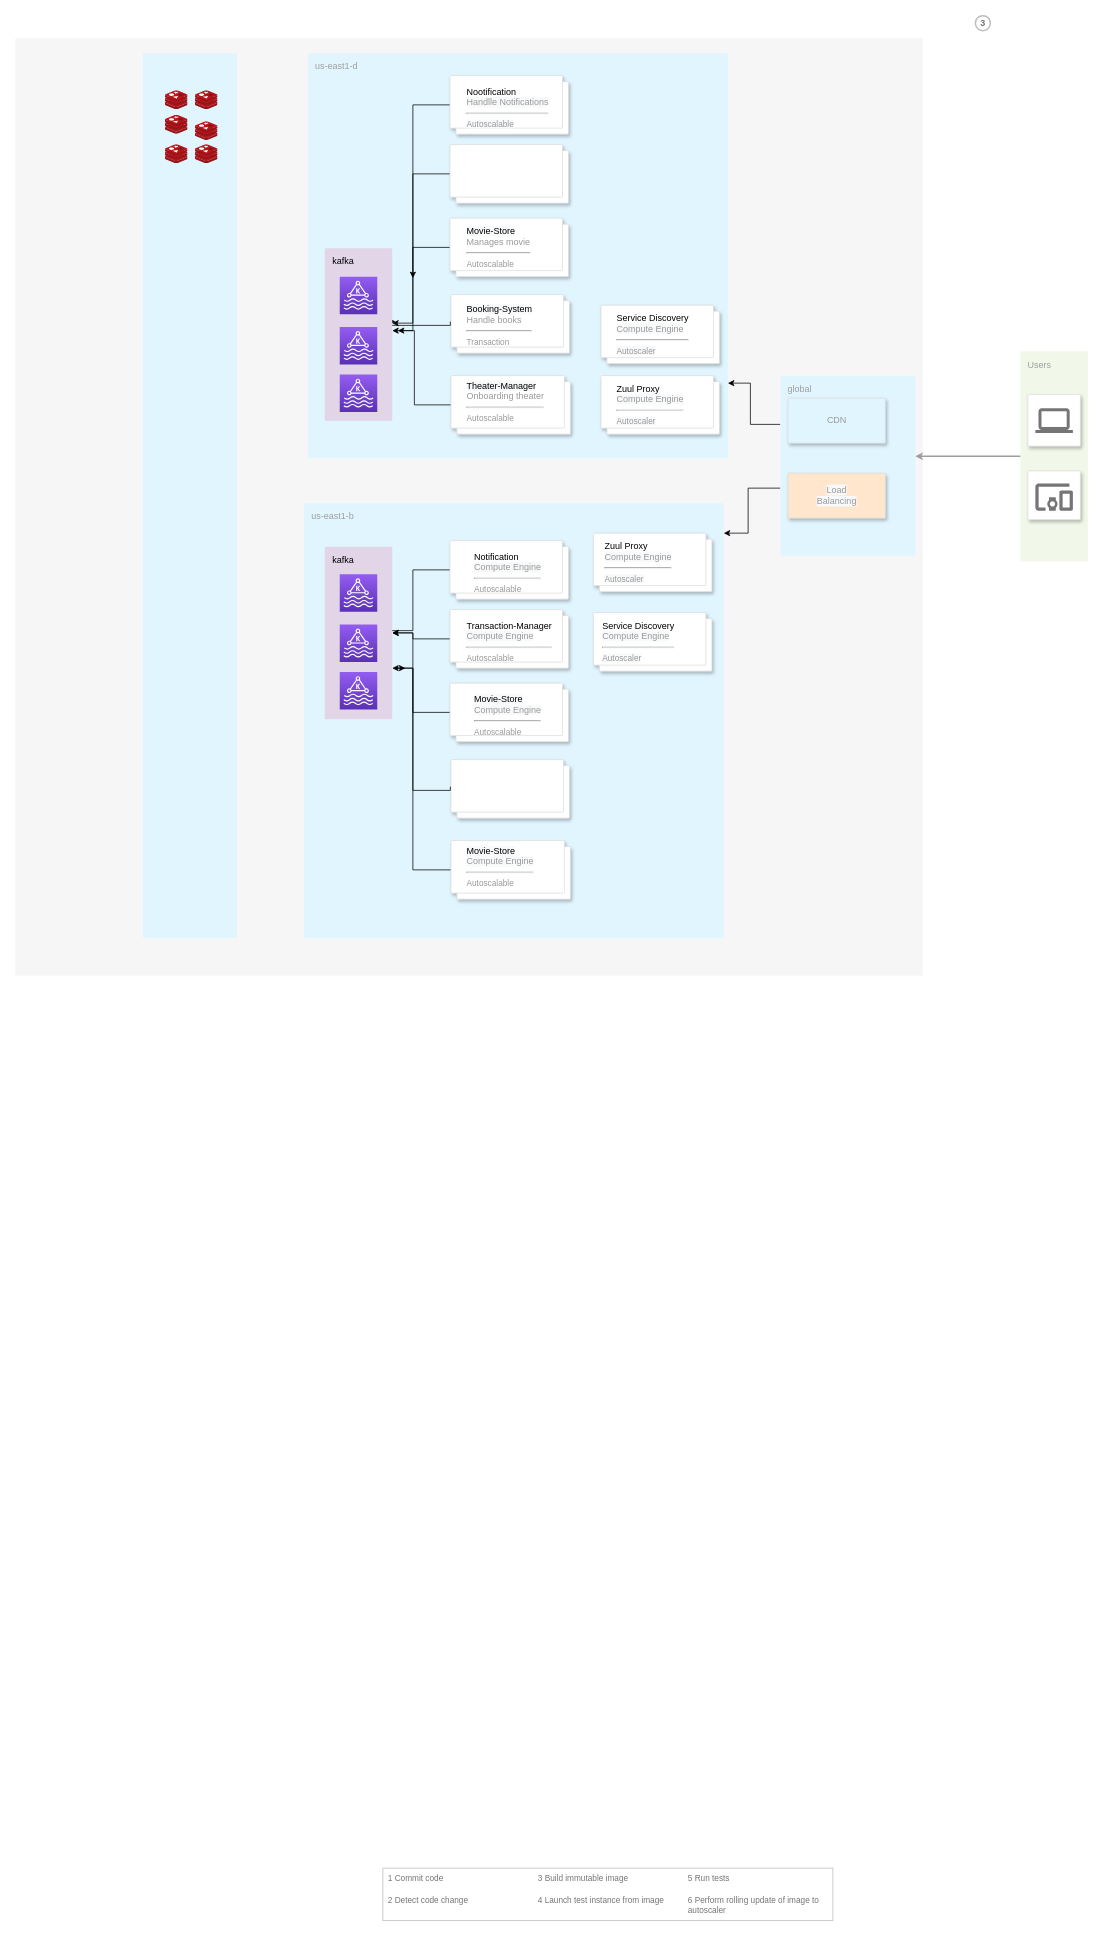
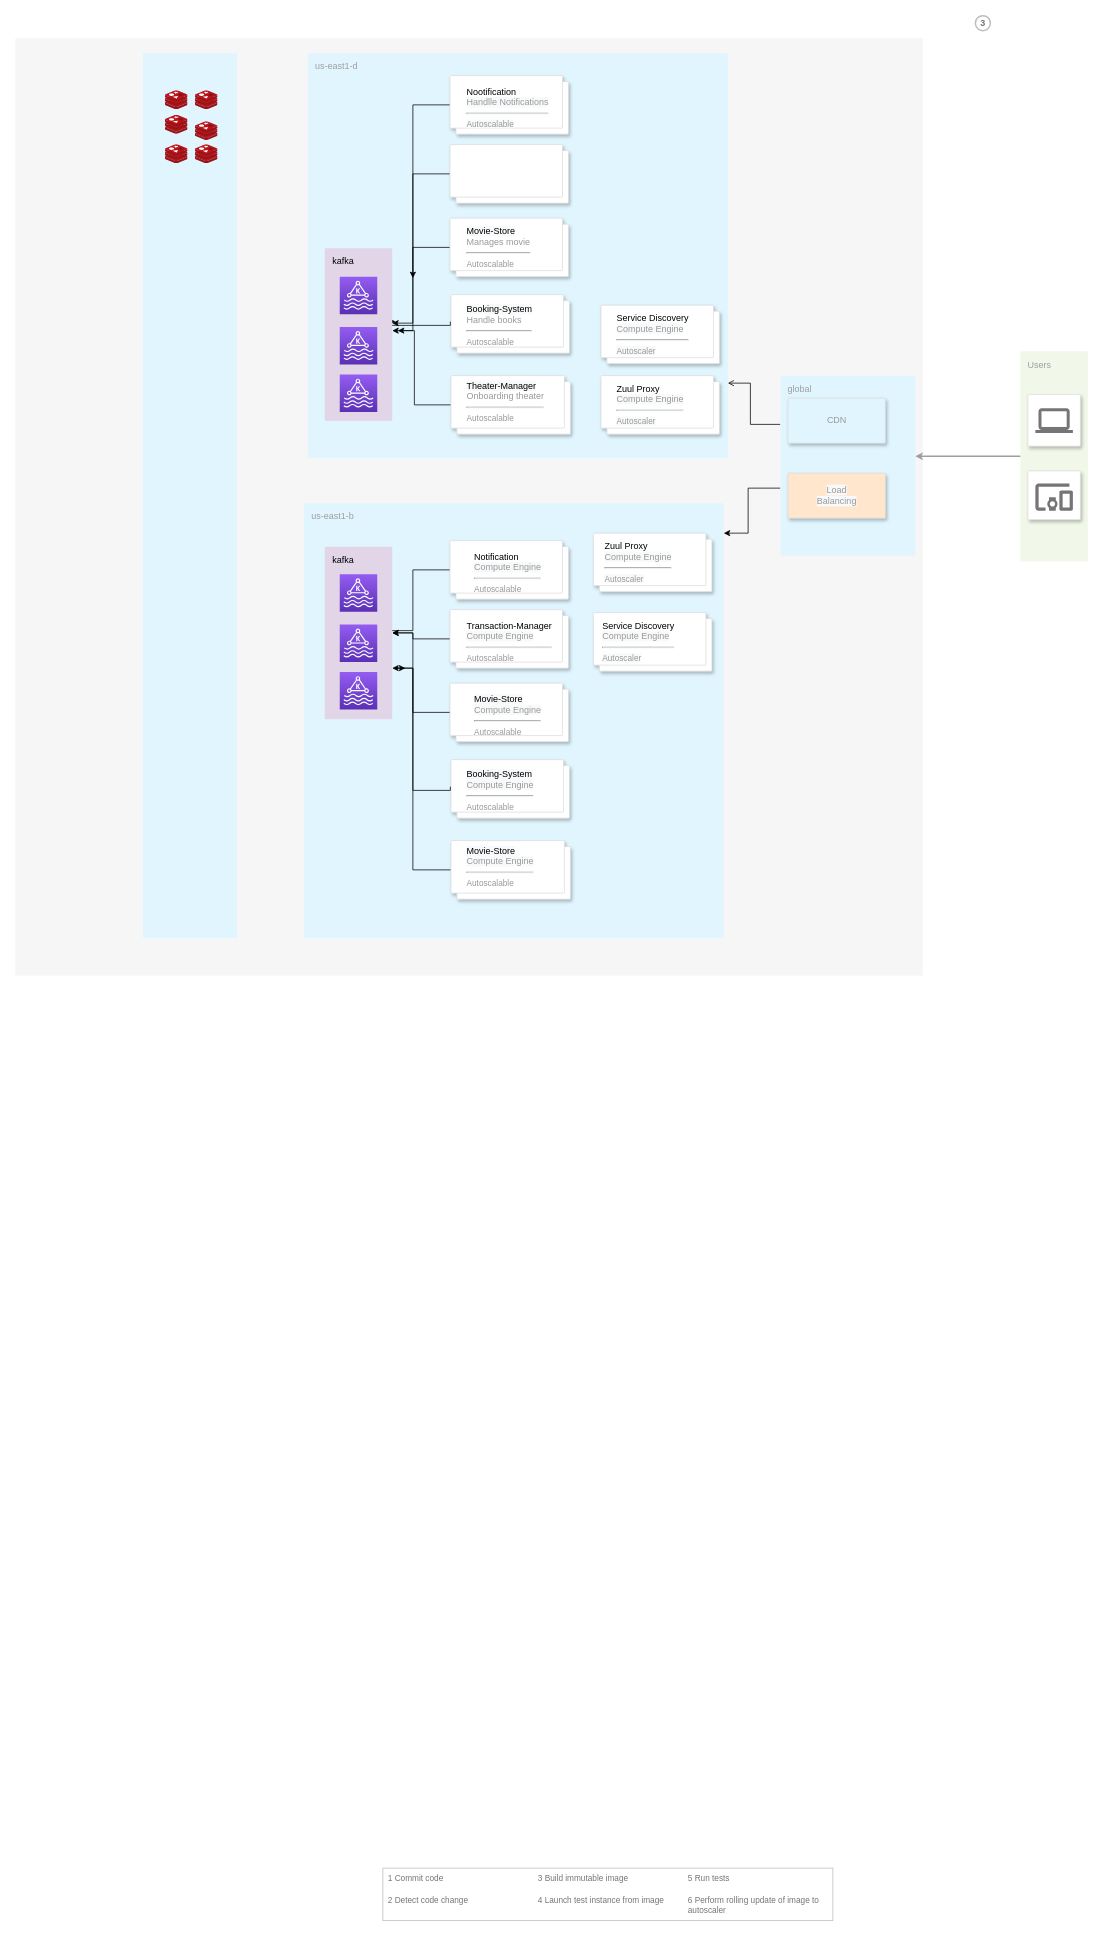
- <mxCell id="15" value="&lt;font color=&quot;#000000&quot; style=&quot;font-family: &amp;#34;helvetica&amp;#34; ; font-size: 12px ; font-style: normal ; font-weight: 400 ; letter-spacing: normal ; text-align: left ; text-indent: 0px ; text-transform: none ; word-spacing: 0px ; background-color: rgb(248 , 249 , 250)&quot;&gt;Booking-System&lt;/font&gt;&lt;br style=&quot;color: rgb(153 , 153 , 153) ; font-family: &amp;#34;helvetica&amp;#34; ; font-size: 12px ; font-style: normal ; font-weight: 400 ; letter-spacing: normal ; text-align: left ; text-indent: 0px ; text-transform: none ; word-spacing: 0px ; background-color: rgb(248 , 249 , 250)&quot;&gt;&lt;font color=&quot;#999999&quot; face=&quot;helvetica&quot;&gt;Handle books&lt;/font&gt;&lt;br&gt;&lt;hr style=&quot;color: rgb(153 , 153 , 153) ; font-family: &amp;#34;helvetica&amp;#34; ; font-size: 12px ; font-style: normal ; font-weight: 400 ; letter-spacing: normal ; text-align: left ; text-indent: 0px ; text-transform: none ; word-spacing: 0px ; background-color: rgb(248 , 249 , 250)&quot;&gt;&lt;span style=&quot;color: rgb(153 , 153 , 153) ; font-family: &amp;#34;helvetica&amp;#34; ; font-size: 11px&quot;&gt;Transaction&lt;/span&gt;" style="text;whiteSpace=wrap;html=1;" vertex="1" parent="1"><mxGeometry x="620" y="397.5" width="110" height="70" as="geometry" /></mxCell>
+ <mxCell id="15" value="&lt;font color=&quot;#000000&quot; style=&quot;font-family: &amp;#34;helvetica&amp;#34; ; font-size: 12px ; font-style: normal ; font-weight: 400 ; letter-spacing: normal ; text-align: left ; text-indent: 0px ; text-transform: none ; word-spacing: 0px ; background-color: rgb(248 , 249 , 250)&quot;&gt;Booking-System&lt;/font&gt;&lt;br style=&quot;color: rgb(153 , 153 , 153) ; font-family: &amp;#34;helvetica&amp;#34; ; font-size: 12px ; font-style: normal ; font-weight: 400 ; letter-spacing: normal ; text-align: left ; text-indent: 0px ; text-transform: none ; word-spacing: 0px ; background-color: rgb(248 , 249 , 250)&quot;&gt;&lt;font color=&quot;#999999&quot; face=&quot;helvetica&quot;&gt;Handle books&lt;/font&gt;&lt;br&gt;&lt;hr style=&quot;color: rgb(153 , 153 , 153) ; font-family: &amp;#34;helvetica&amp;#34; ; font-size: 12px ; font-style: normal ; font-weight: 400 ; letter-spacing: normal ; text-align: left ; text-indent: 0px ; text-transform: none ; word-spacing: 0px ; background-color: rgb(248 , 249 , 250)&quot;&gt;&lt;span style=&quot;color: rgb(153 , 153 , 153) ; font-family: &amp;#34;helvetica&amp;#34; ; font-size: 11px&quot;&gt;Autoscalable&lt;/span&gt;" style="text;whiteSpace=wrap;html=1;" vertex="1" parent="1"><mxGeometry x="620" y="397.5" width="110" height="70" as="geometry" /></mxCell>
- <mxCell id="28" value="" style="edgeStyle=orthogonalEdgeStyle;rounded=0;orthogonalLoop=1;jettySize=auto;html=1;" edge="1" parent="1" source="30" target="4"><mxGeometry relative="1" as="geometry"><Array as="points"><mxPoint x="1000" y="565" /><mxPoint x="1000" y="510" /></Array></mxGeometry></mxCell>
+ <mxCell id="28" value="" style="edgeStyle=orthogonalEdgeStyle;rounded=0;orthogonalLoop=1;jettySize=auto;html=1;endArrow=open;" edge="1" parent="1" source="30" target="4"><mxGeometry relative="1" as="geometry"><Array as="points"><mxPoint x="1000" y="565" /><mxPoint x="1000" y="510" /></Array></mxGeometry></mxCell>
+ <mxCell id="51" value="&lt;font color=&quot;#000000&quot; style=&quot;font-family: &amp;#34;helvetica&amp;#34; ; font-size: 12px ; font-style: normal ; font-weight: 400 ; letter-spacing: normal ; text-align: left ; text-indent: 0px ; text-transform: none ; word-spacing: 0px ; background-color: rgb(248 , 249 , 250)&quot;&gt;Booking-System&lt;/font&gt;&lt;br style=&quot;color: rgb(153 , 153 , 153) ; font-family: &amp;#34;helvetica&amp;#34; ; font-size: 12px ; font-style: normal ; font-weight: 400 ; letter-spacing: normal ; text-align: left ; text-indent: 0px ; text-transform: none ; word-spacing: 0px ; background-color: rgb(248 , 249 , 250)&quot;&gt;&lt;span style=&quot;color: rgb(153 , 153 , 153) ; font-family: &amp;#34;helvetica&amp;#34; ; font-size: 12px ; font-style: normal ; font-weight: 400 ; letter-spacing: normal ; text-align: left ; text-indent: 0px ; text-transform: none ; word-spacing: 0px ; background-color: rgb(248 , 249 , 250) ; display: inline ; float: none&quot;&gt;Compute Engine&lt;/span&gt;&lt;hr style=&quot;color: rgb(153 , 153 , 153) ; font-family: &amp;#34;helvetica&amp;#34; ; font-size: 12px ; font-style: normal ; font-weight: 400 ; letter-spacing: normal ; text-align: left ; text-indent: 0px ; text-transform: none ; word-spacing: 0px ; background-color: rgb(248 , 249 , 250)&quot;&gt;&lt;span style=&quot;color: rgb(153 , 153 , 153) ; font-family: &amp;#34;helvetica&amp;#34; ; font-size: 11px&quot;&gt;Autoscalable&lt;/span&gt;" style="text;whiteSpace=wrap;html=1;" vertex="1" parent="1"><mxGeometry x="620" y="1017.5" width="110" height="70" as="geometry" /></mxCell>
